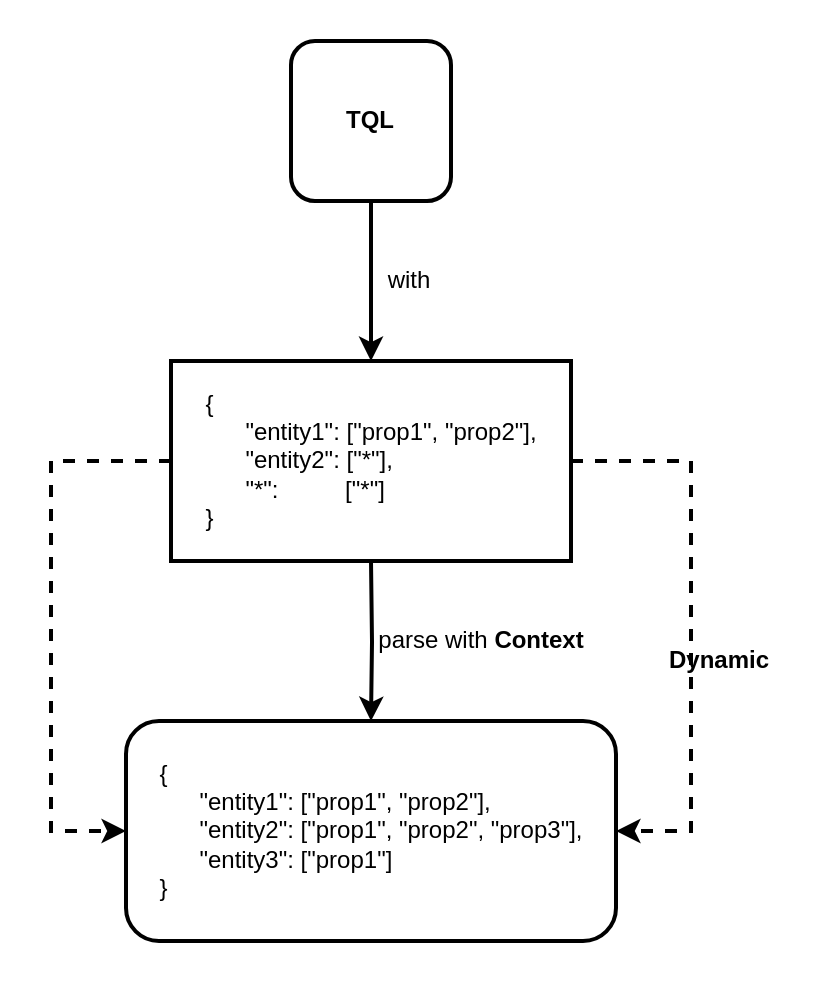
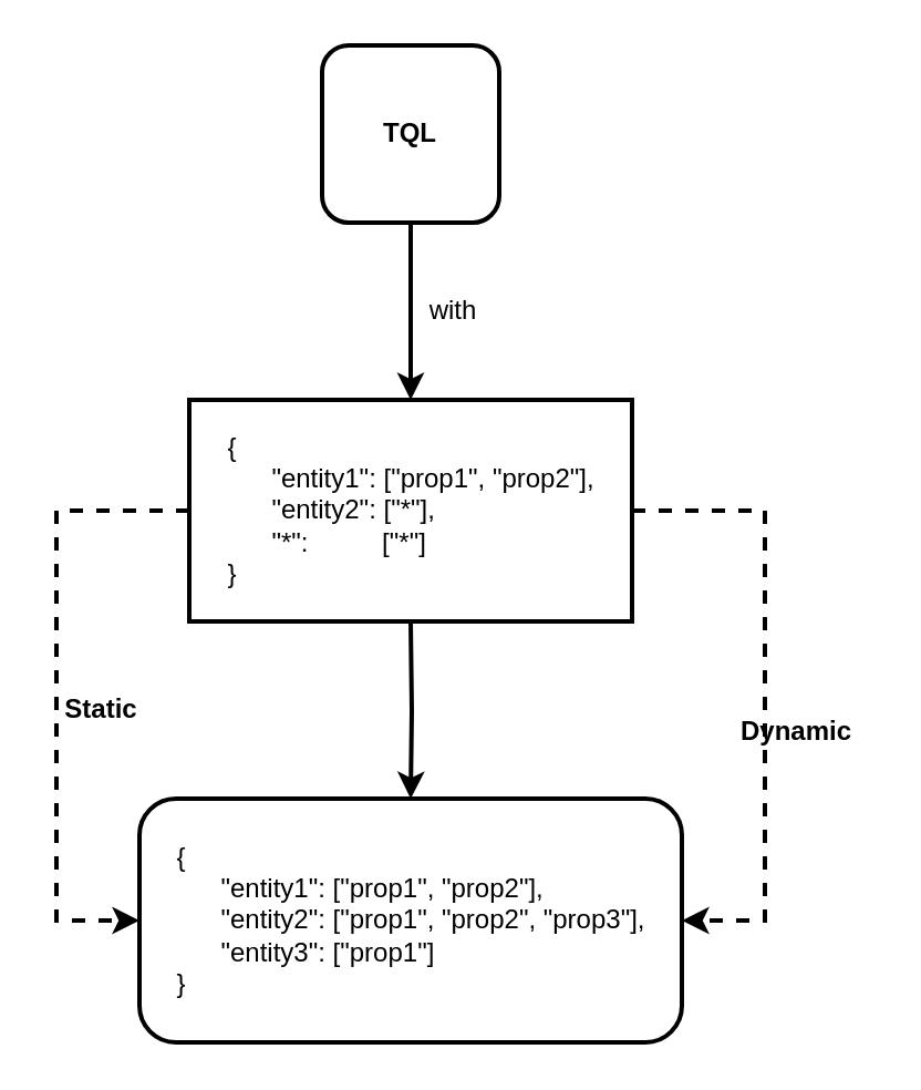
+ <mxCell id="15" value="&lt;b&gt;&lt;font color=&quot;#000000&quot;&gt;Static&lt;/font&gt;&lt;/b&gt;" style="text;html=1;align=center;verticalAlign=middle;resizable=0;points=[];autosize=1;strokeColor=none;" vertex="1" parent="1"><mxGeometry x="20" y="310" width="50" height="20" as="geometry" /></mxCell>
- <mxCell id="12" value="&lt;font color=&quot;#000000&quot;&gt;parse with &lt;b&gt;Context&lt;/b&gt;&lt;/font&gt;" style="text;html=1;align=center;verticalAlign=middle;resizable=0;points=[];autosize=1;strokeColor=none;" vertex="1" parent="1"><mxGeometry x="180" y="310" width="120" height="20" as="geometry" /></mxCell>
